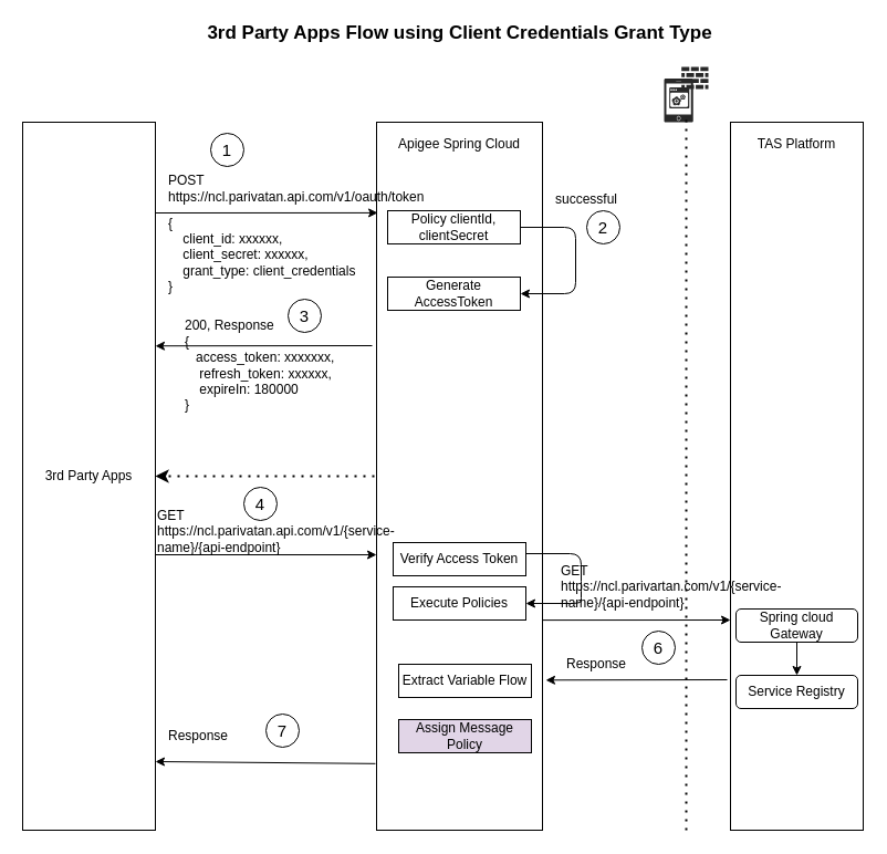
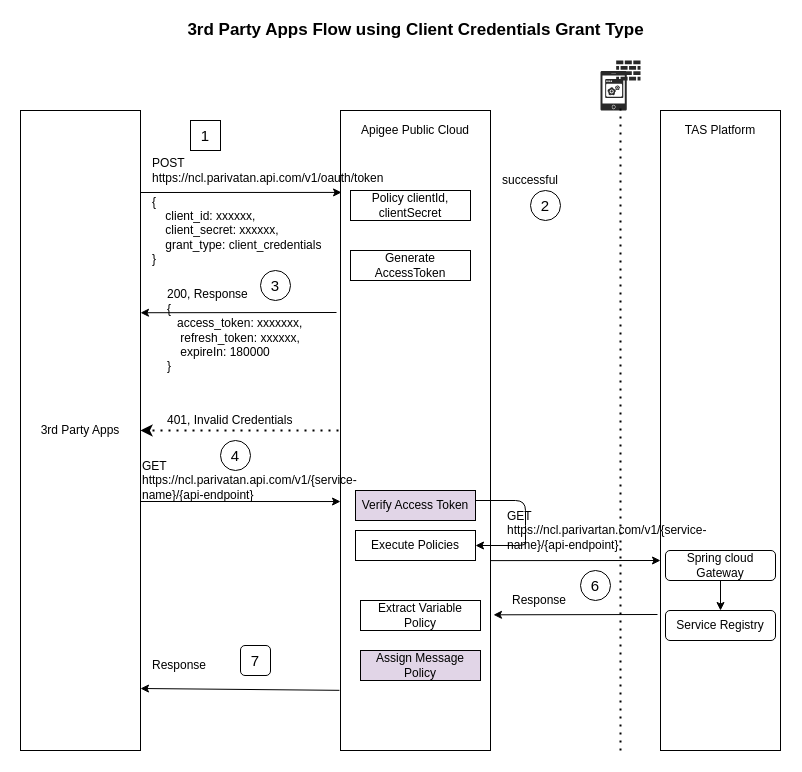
- <mxCell id="4" value="Apigee Spring Cloud" style="text;html=1;strokeColor=none;fillColor=none;align=center;verticalAlign=middle;whiteSpace=wrap;rounded=0;" vertex="1" parent="1"><mxGeometry x="350" y="120" width="130" height="20" as="geometry" /></mxCell>
+ <mxCell id="4" value="Apigee Public Cloud" style="text;html=1;strokeColor=none;fillColor=none;align=center;verticalAlign=middle;whiteSpace=wrap;rounded=0;" vertex="1" parent="1"><mxGeometry x="350" y="120" width="130" height="20" as="geometry" /></mxCell>
- <mxCell id="21" value="&lt;font style=&quot;font-size: 15px&quot;&gt;1&lt;/font&gt;" style="ellipse;whiteSpace=wrap;html=1;" vertex="1" parent="1"><mxGeometry x="190" y="120" width="30" height="30" as="geometry" /></mxCell>
+ <mxCell id="21" value="&lt;font style=&quot;font-size: 15px&quot;&gt;1&lt;/font&gt;" style="whiteSpace=wrap;html=1;rounded=0;" vertex="1" parent="1"><mxGeometry x="190" y="120" width="30" height="30" as="geometry" /></mxCell>
- <mxCell id="15" value="" style="endArrow=classic;html=1;exitX=1;exitY=0.5;exitDx=0;exitDy=0;entryX=1;entryY=0.5;entryDx=0;entryDy=0;" edge="1" parent="1" source="13" target="14"><mxGeometry width="50" height="50" relative="1" as="geometry"><mxPoint x="380" y="370" as="sourcePoint" /><mxPoint x="520" y="270" as="targetPoint" /><Array as="points"><mxPoint x="520" y="205" /><mxPoint x="520" y="265" /></Array></mxGeometry></mxCell>
+ <mxCell id="20" value="401, Invalid Credentials" style="text;html=1;strokeColor=none;fillColor=none;align=left;verticalAlign=middle;whiteSpace=wrap;rounded=0;" vertex="1" parent="1"><mxGeometry x="165" y="410" width="150" height="20" as="geometry" /></mxCell>
- <mxCell id="26" value="Verify Access Token" style="rounded=0;whiteSpace=wrap;html=1;" vertex="1" parent="1"><mxGeometry x="355" y="490" width="120" height="30" as="geometry" /></mxCell>
+ <mxCell id="26" value="Verify Access Token" style="rounded=0;whiteSpace=wrap;html=1;fillColor=#e1d5e7;" vertex="1" parent="1"><mxGeometry x="355" y="490" width="120" height="30" as="geometry" /></mxCell>
- <mxCell id="39" value="Extract Variable Flow" style="rounded=0;whiteSpace=wrap;html=1;" vertex="1" parent="1"><mxGeometry x="360" y="600" width="120" height="30" as="geometry" /></mxCell>
+ <mxCell id="39" value="Extract Variable Policy" style="rounded=0;whiteSpace=wrap;html=1;" vertex="1" parent="1"><mxGeometry x="360" y="600" width="120" height="30" as="geometry" /></mxCell>
- <mxCell id="37" value="&lt;font style=&quot;font-size: 15px&quot;&gt;7&lt;/font&gt;" style="ellipse;whiteSpace=wrap;html=1;" vertex="1" parent="1"><mxGeometry x="240" y="645" width="30" height="30" as="geometry" /></mxCell>
+ <mxCell id="37" value="&lt;font style=&quot;font-size: 15px&quot;&gt;7&lt;/font&gt;" style="whiteSpace=wrap;html=1;rounded=1;" vertex="1" parent="1"><mxGeometry x="240" y="645" width="30" height="30" as="geometry" /></mxCell>
